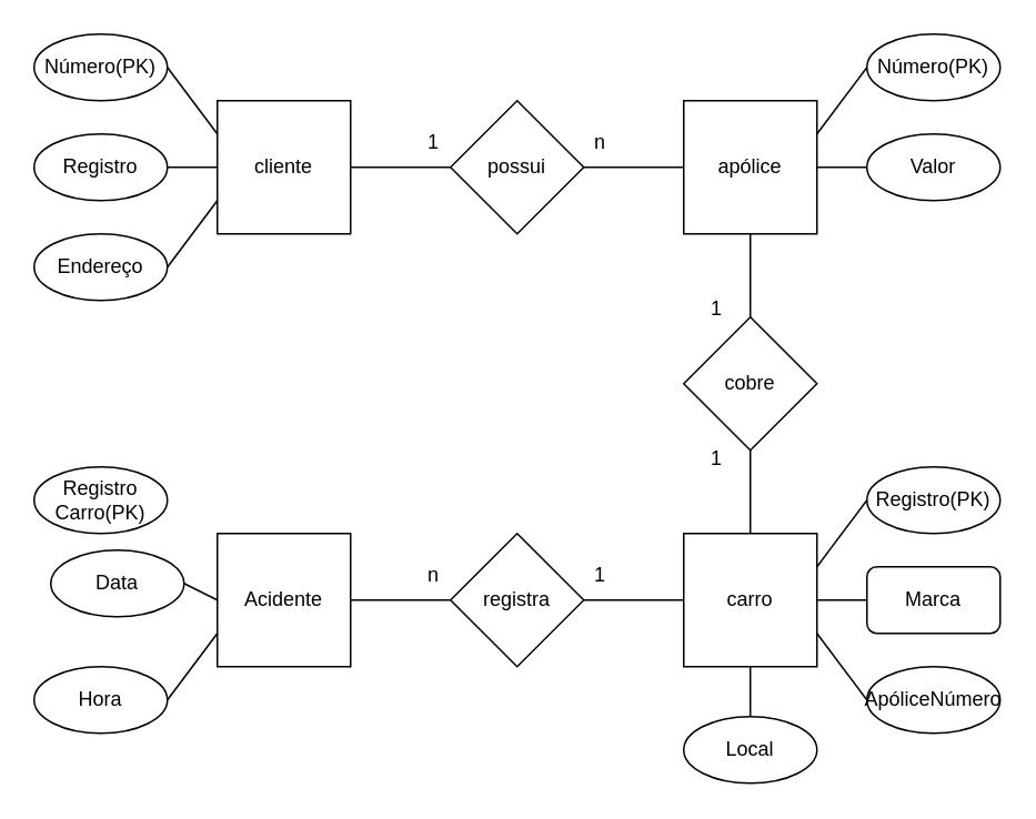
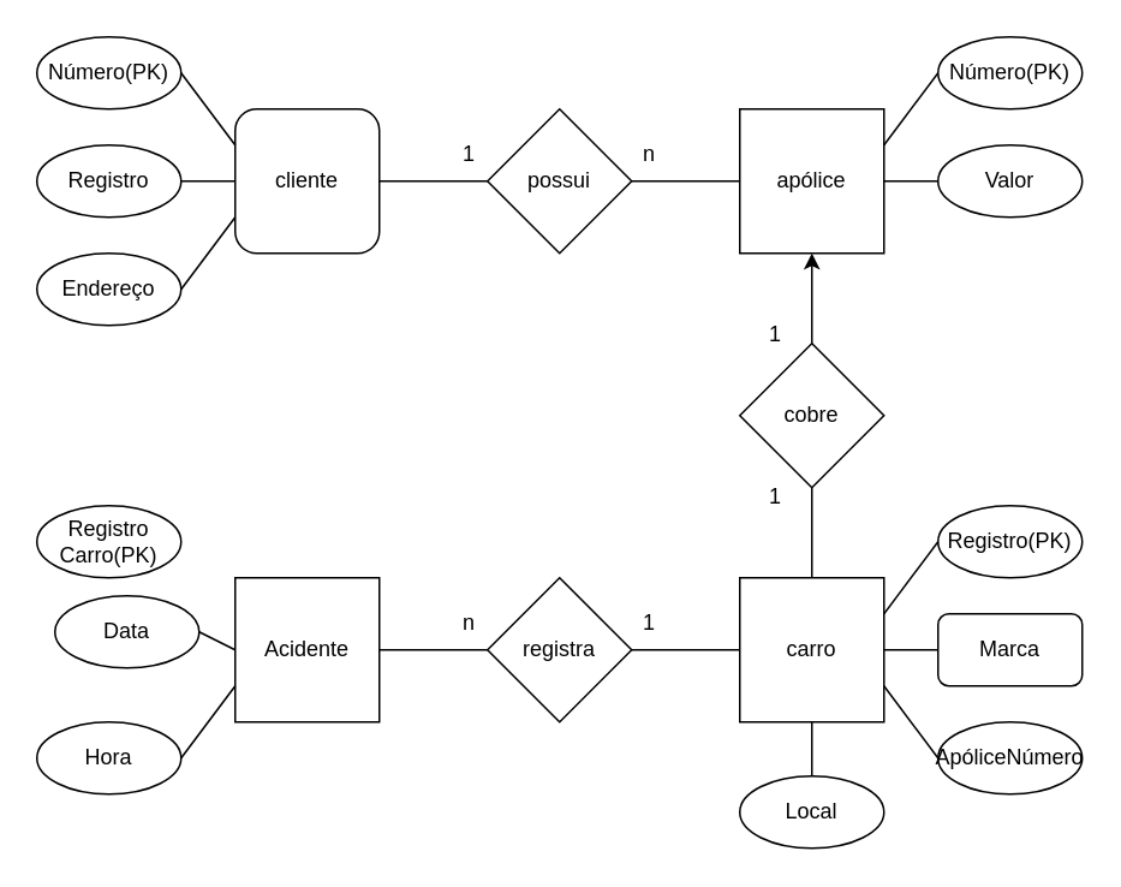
- <mxCell id="2" value="cliente" style="whiteSpace=wrap;html=1;aspect=fixed;" vertex="1" parent="1"><mxGeometry x="130" y="60" width="80" height="80" as="geometry" /></mxCell>
+ <mxCell id="2" value="cliente" style="whiteSpace=wrap;html=1;aspect=fixed;rounded=1;" vertex="1" parent="1"><mxGeometry x="130" y="60" width="80" height="80" as="geometry" /></mxCell>
- <mxCell id="11" value="" style="endArrow=none;html=1;rounded=0;exitX=0.5;exitY=0;exitDx=0;exitDy=0;entryX=0.5;entryY=1;entryDx=0;entryDy=0;" edge="1" parent="1" source="7" target="3"><mxGeometry width="50" height="50" relative="1" as="geometry"><mxPoint x="220" y="110" as="sourcePoint" /><mxPoint x="280" y="110" as="targetPoint" /></mxGeometry></mxCell>
+ <mxCell id="11" value="" style="endArrow=classic;html=1;rounded=0;exitX=0.5;exitY=0;exitDx=0;exitDy=0;entryX=0.5;entryY=1;entryDx=0;entryDy=0;" edge="1" parent="1" source="7" target="3"><mxGeometry width="50" height="50" relative="1" as="geometry"><mxPoint x="220" y="110" as="sourcePoint" /><mxPoint x="280" y="110" as="targetPoint" /></mxGeometry></mxCell>
